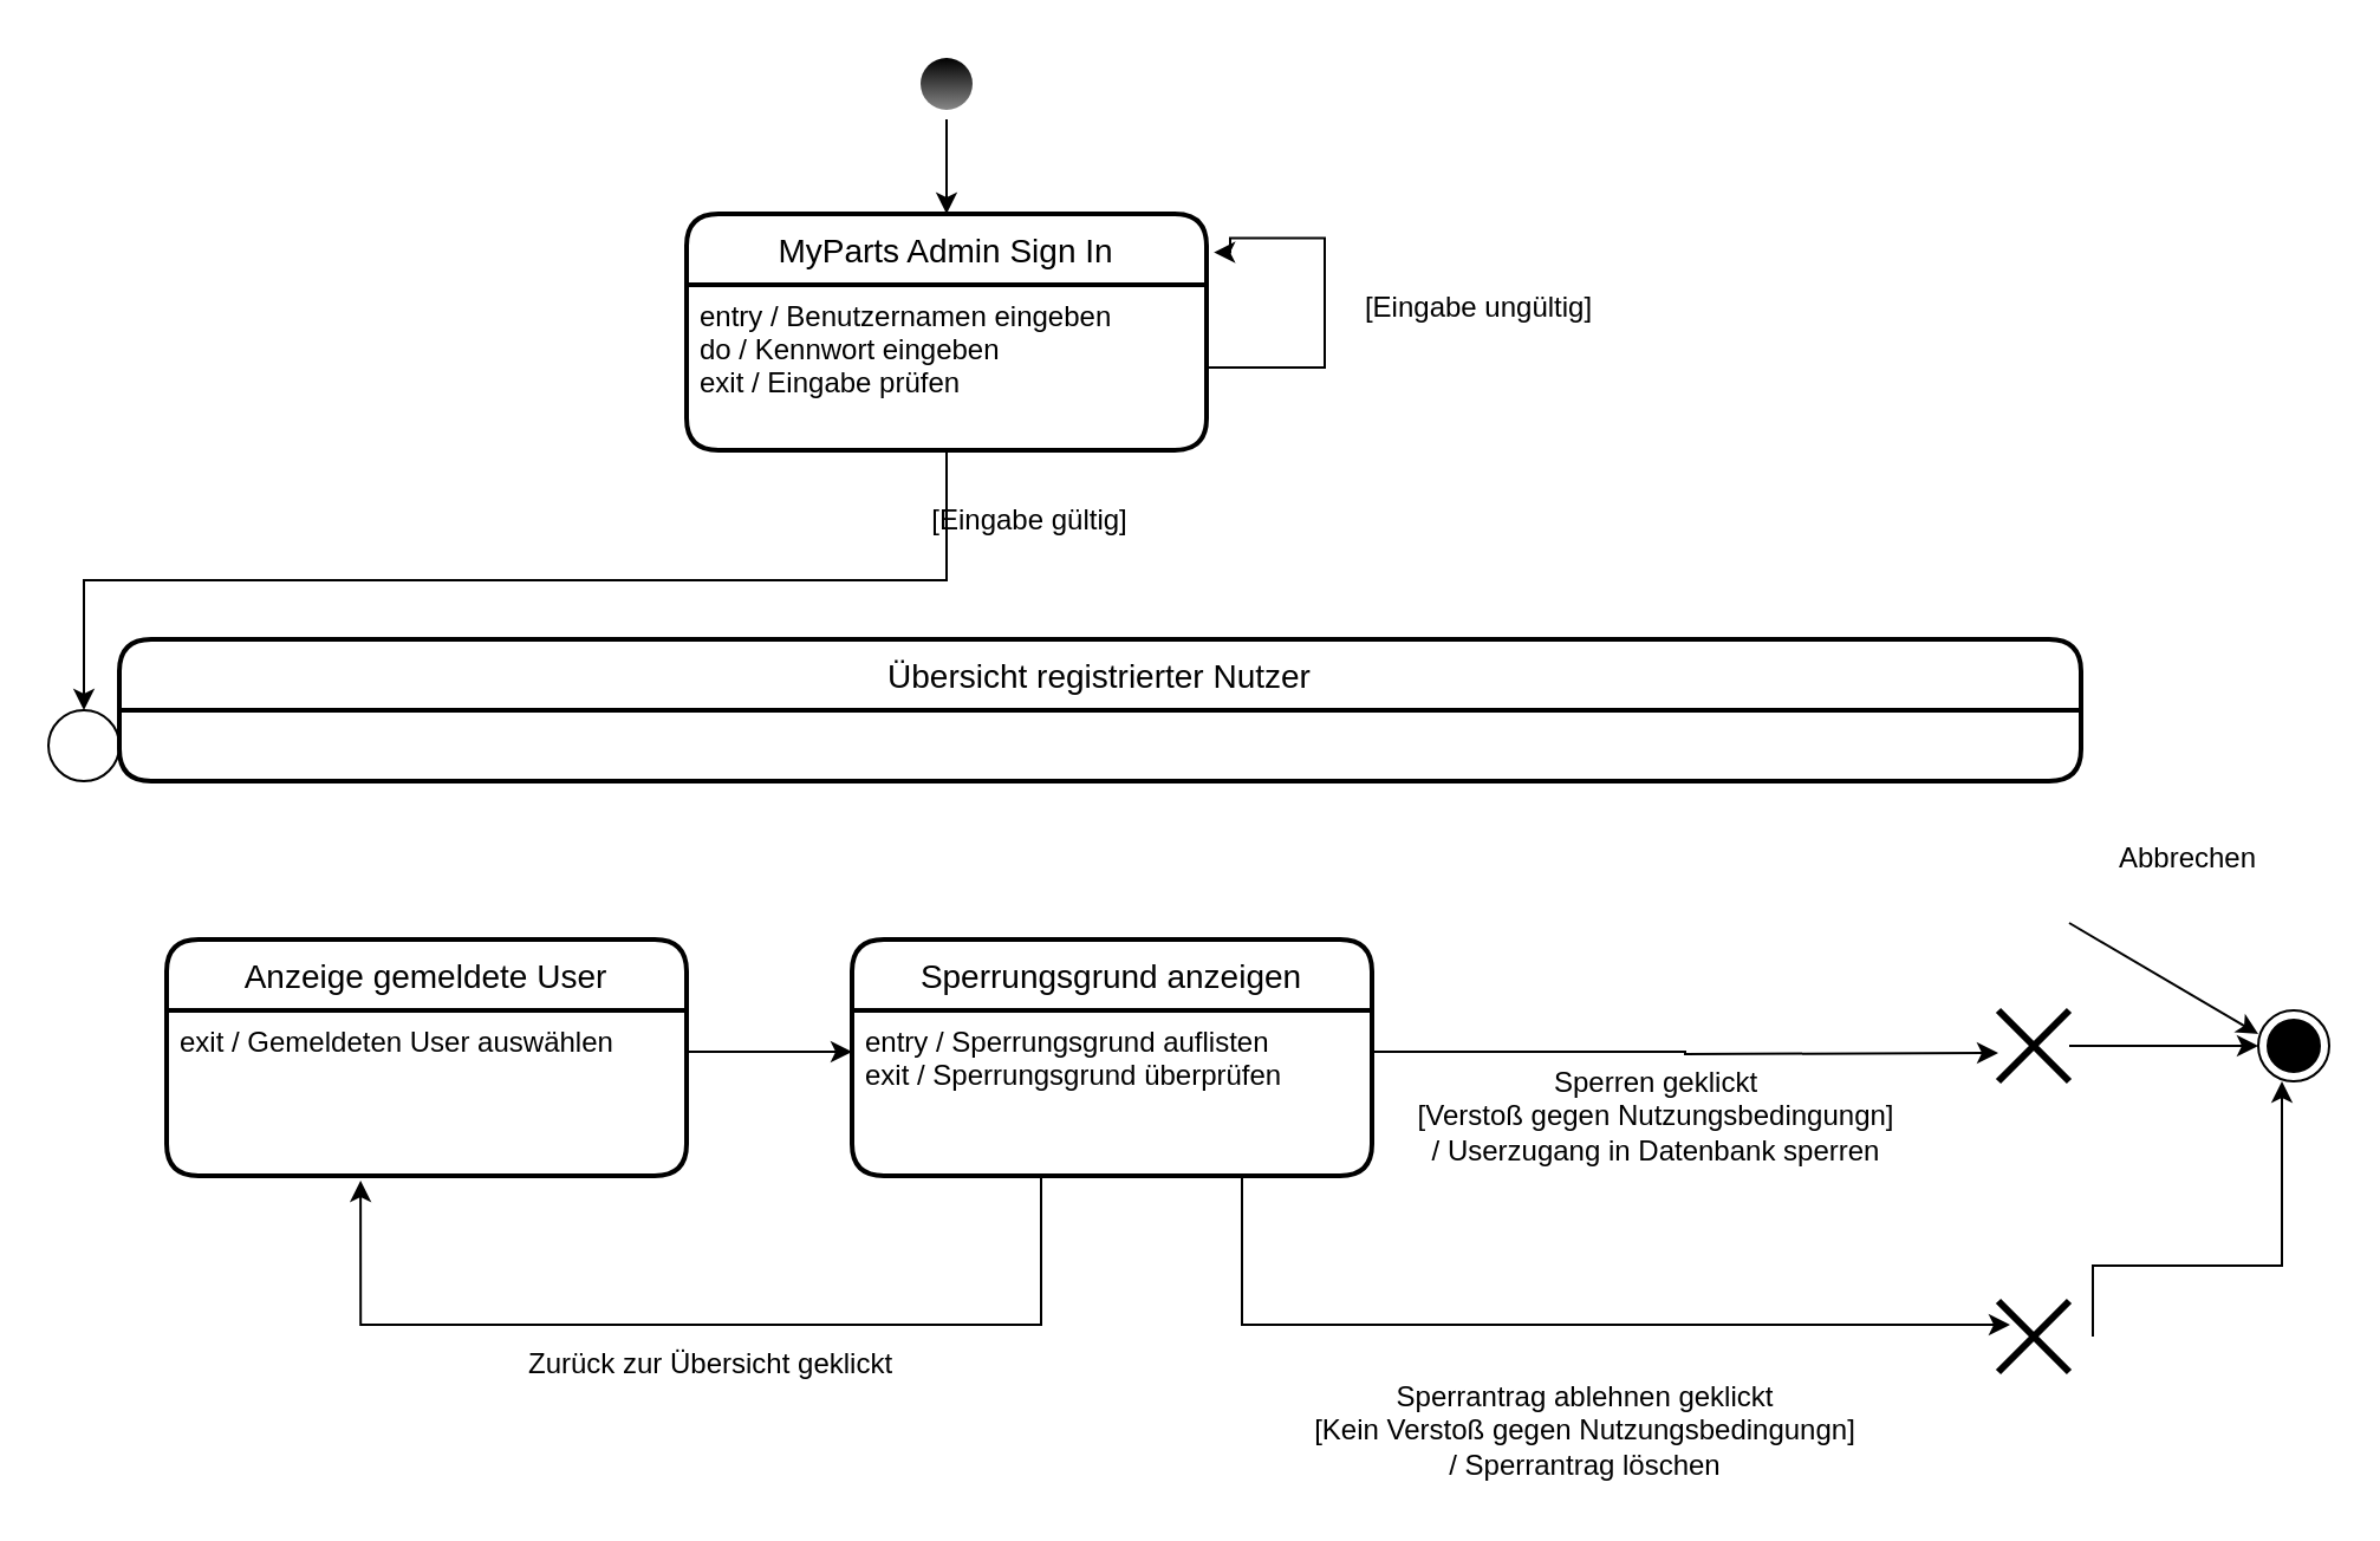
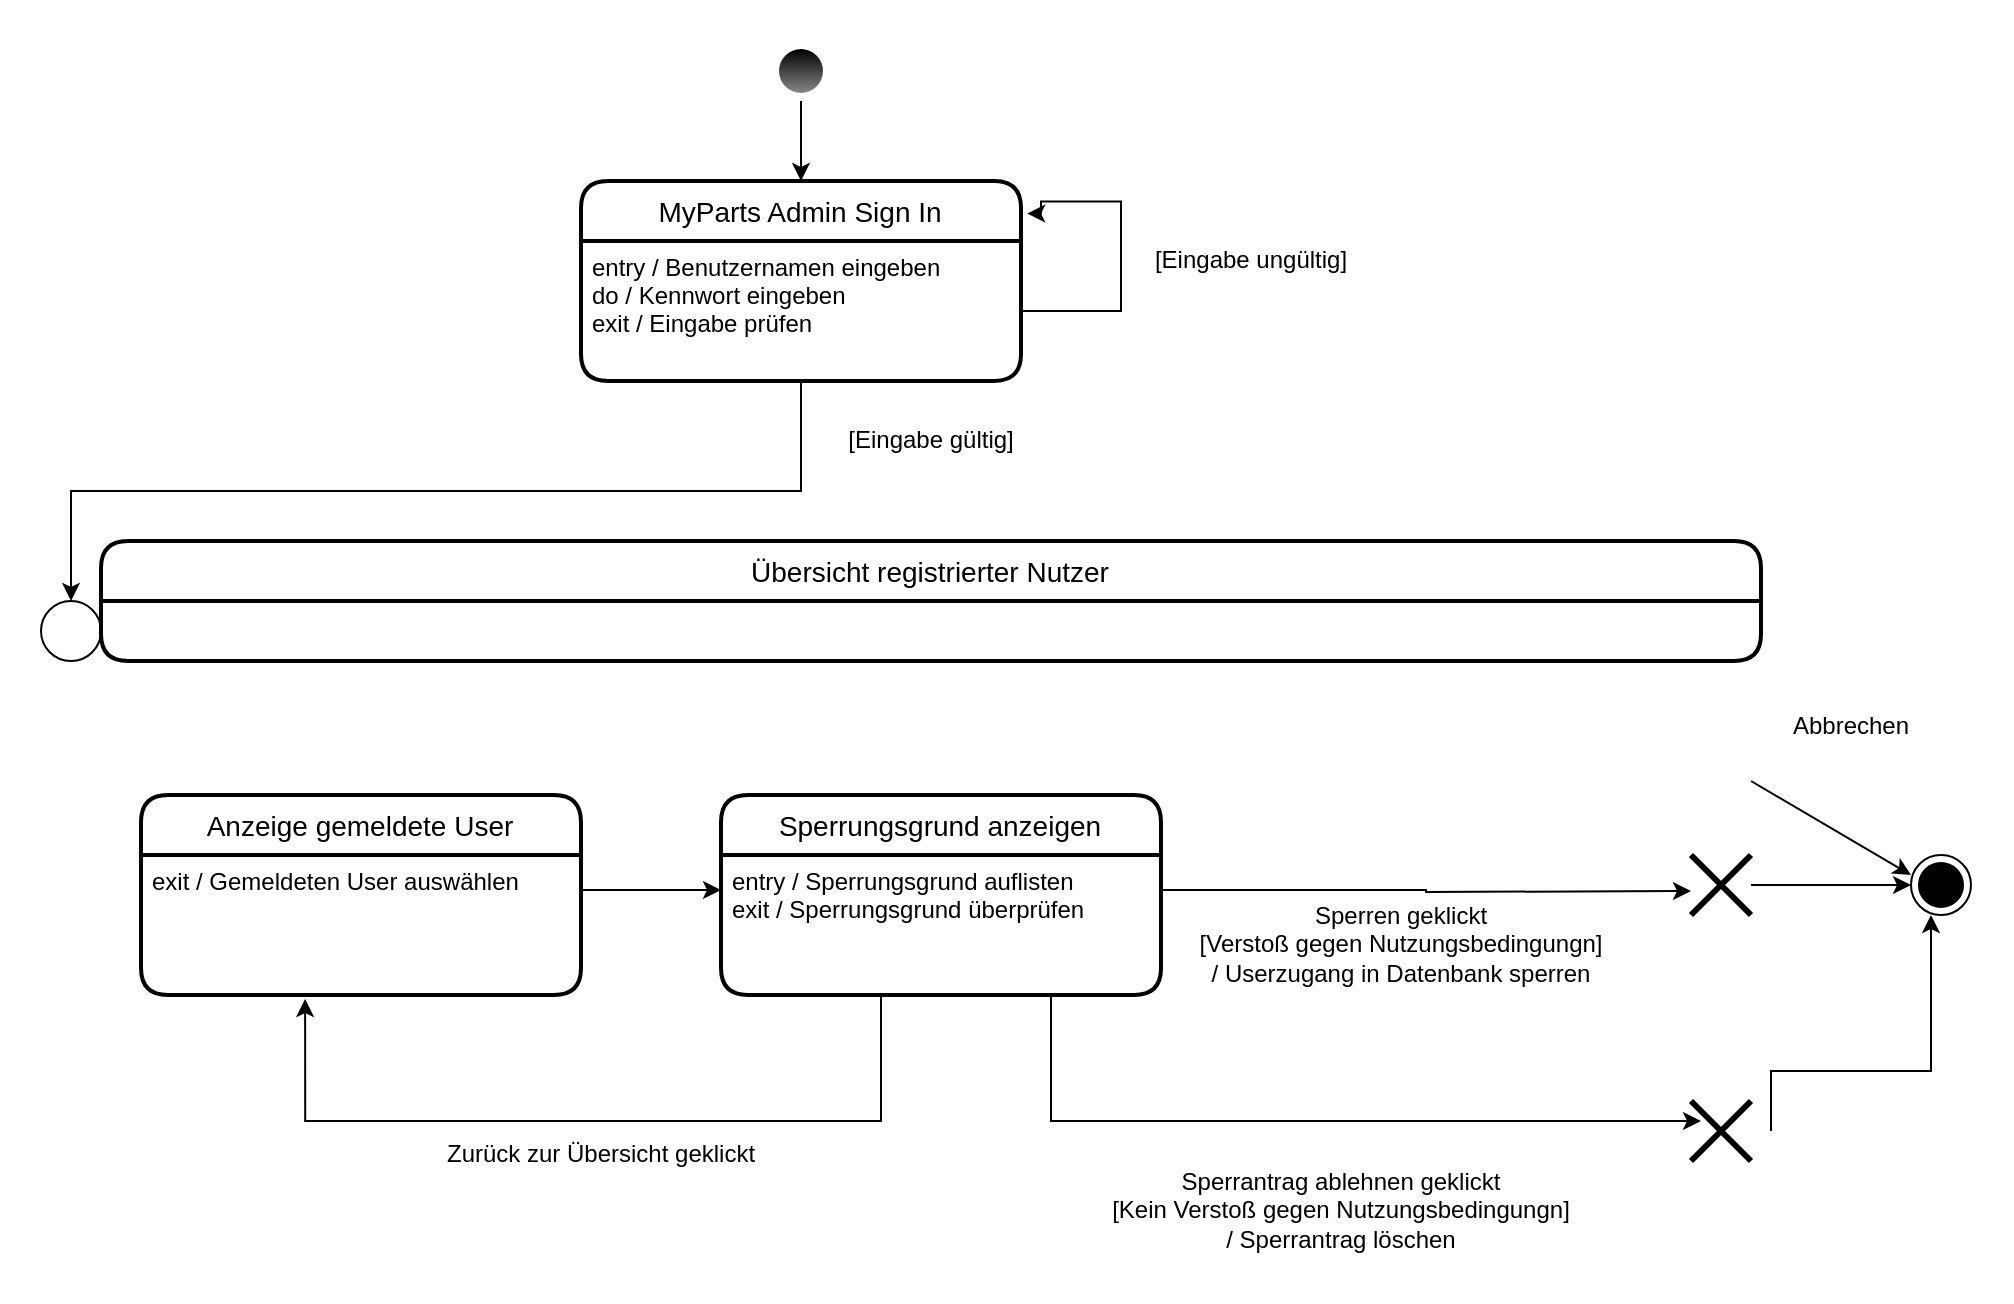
- <mxCell id="19" value="[Eingabe gültig]" style="text;html=1;align=center;verticalAlign=middle;resizable=0;points=[];autosize=1;" parent="1" vertex="1"><mxGeometry x="385" y="210" width="100" height="20" as="geometry" /></mxCell>
+ <mxCell id="19" value="[Eingabe gültig]" style="text;html=1;align=center;verticalAlign=middle;resizable=0;points=[];autosize=1;" parent="1" vertex="1"><mxGeometry x="415" y="210" width="100" height="20" as="geometry" /></mxCell>
